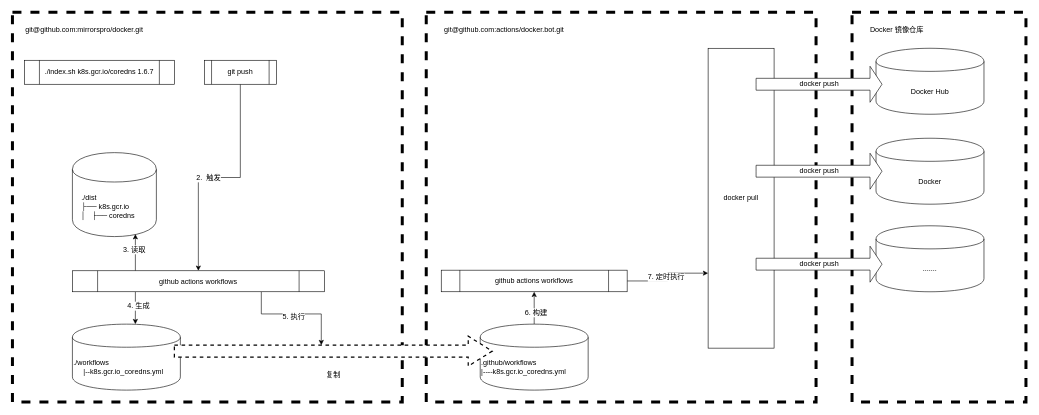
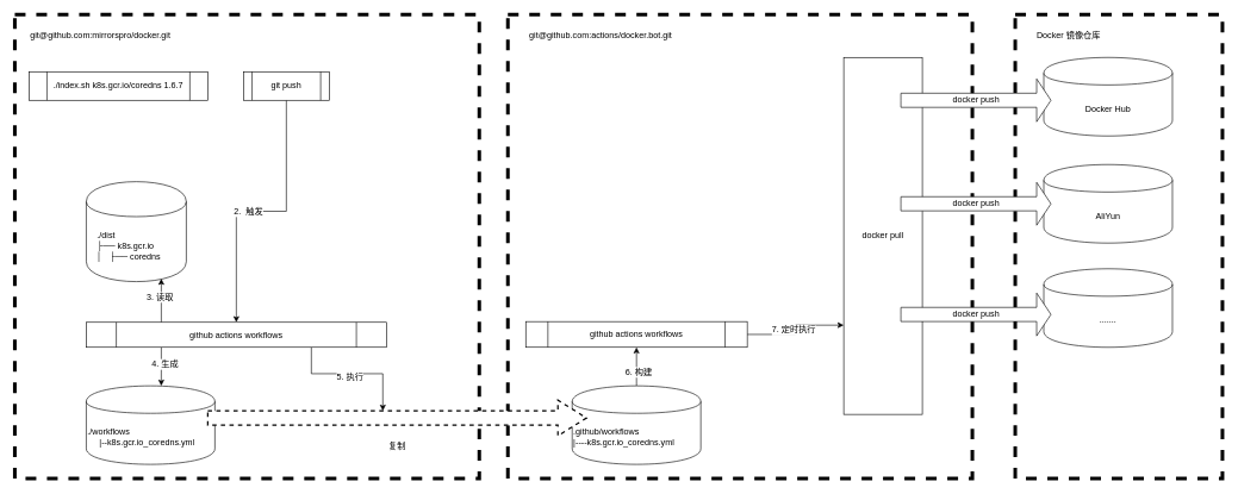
- <mxCell id="29" value="&lt;div&gt;&lt;/div&gt;&lt;span&gt;Docker&lt;br&gt;&lt;/span&gt;" style="shape=cylinder;whiteSpace=wrap;html=1;boundedLbl=1;backgroundOutline=1;verticalAlign=middle;labelPosition=center;verticalLabelPosition=middle;align=center;labelBackgroundColor=none;" vertex="1" parent="1"><mxGeometry x="1460" y="230" width="180" height="110" as="geometry" /></mxCell>
+ <mxCell id="29" value="&lt;div&gt;&lt;/div&gt;&lt;span&gt;AliYun&lt;br&gt;&lt;/span&gt;" style="shape=cylinder;whiteSpace=wrap;html=1;boundedLbl=1;backgroundOutline=1;verticalAlign=middle;labelPosition=center;verticalLabelPosition=middle;align=center;labelBackgroundColor=none;" vertex="1" parent="1"><mxGeometry x="1460" y="230" width="180" height="110" as="geometry" /></mxCell>
